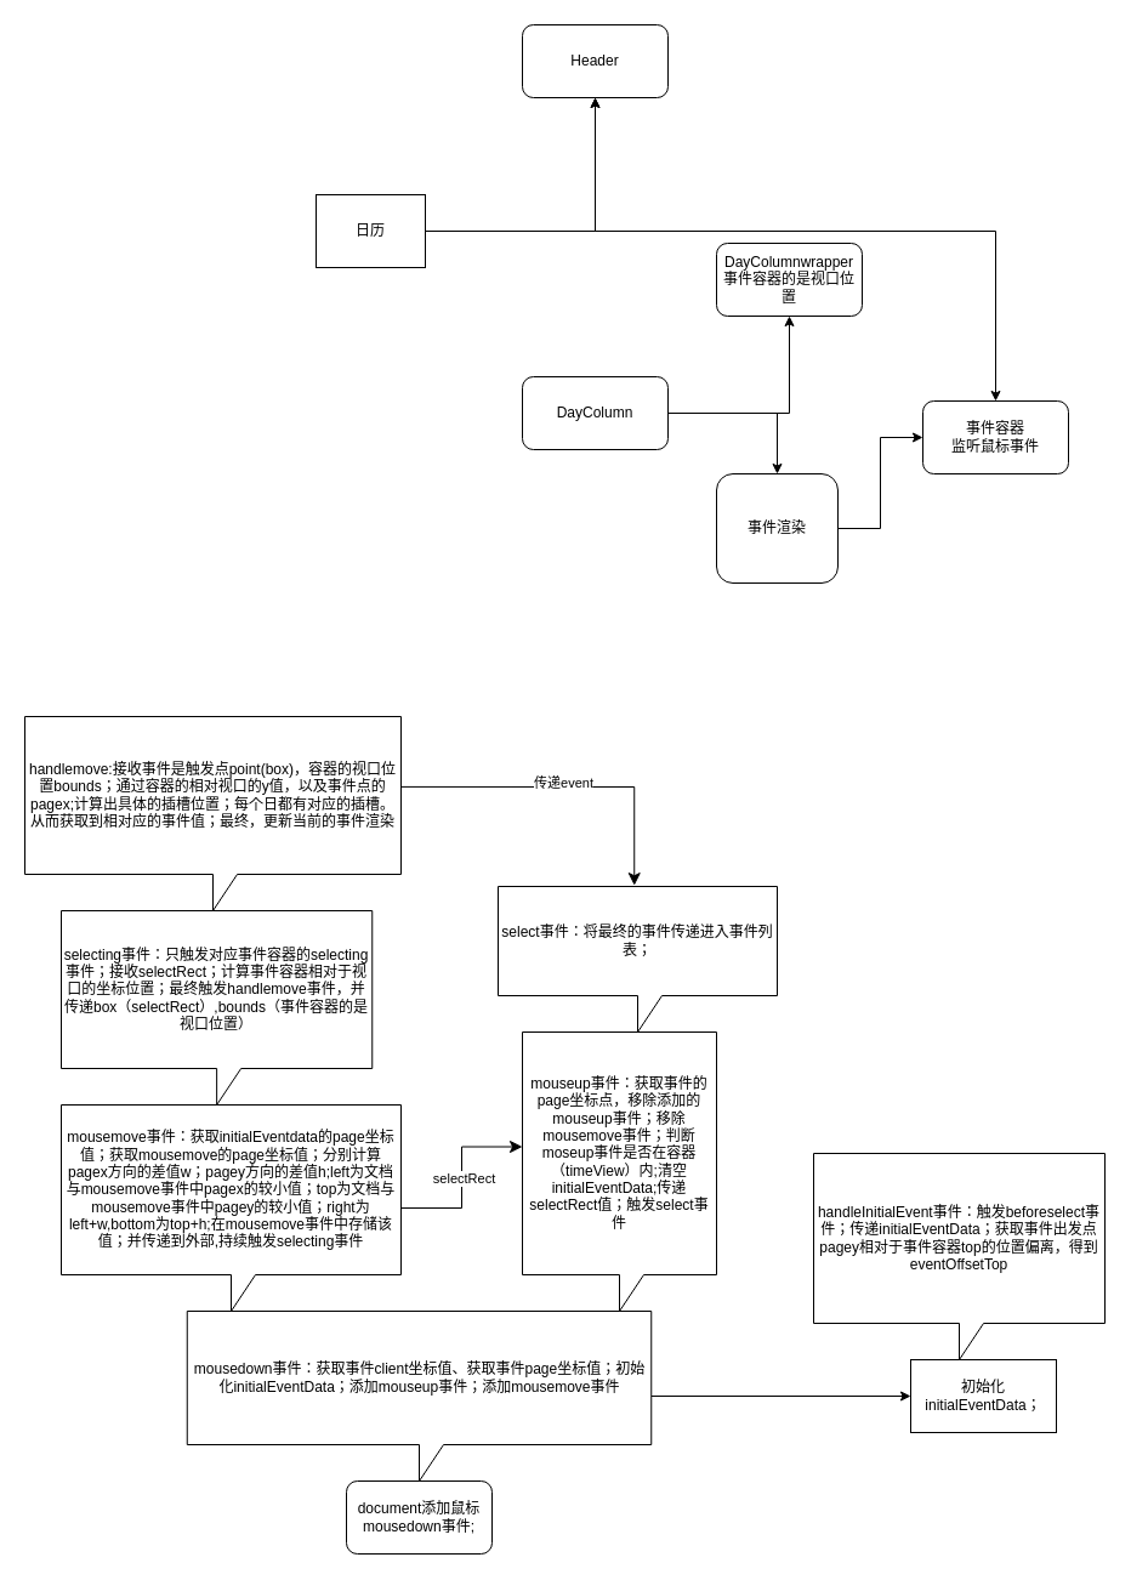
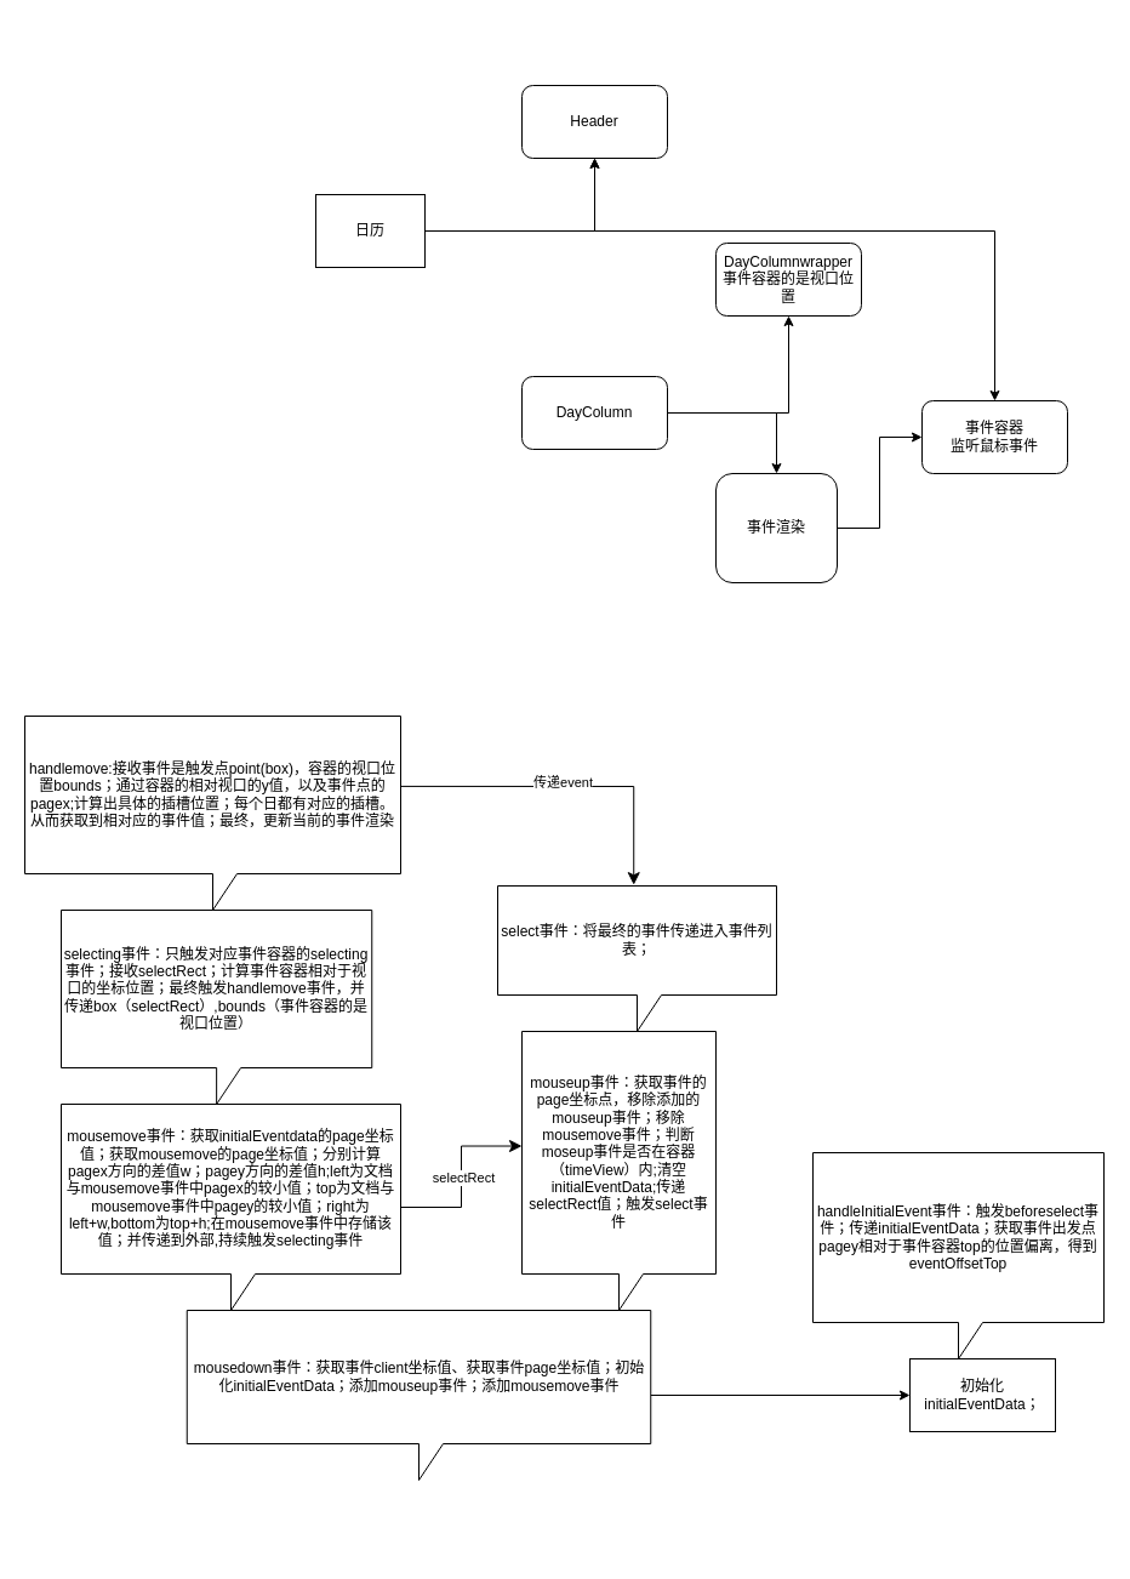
- <mxCell id="6" value="Header" style="whiteSpace=wrap;html=1;rounded=1;" parent="1" vertex="1"><mxGeometry x="430" y="20" width="120" height="60" as="geometry" /></mxCell>
+ <mxCell id="6" value="Header" style="whiteSpace=wrap;html=1;rounded=1;" parent="1" vertex="1"><mxGeometry x="430" y="70" width="120" height="60" as="geometry" /></mxCell>
- <mxCell id="14" value="document添加鼠标mousedown事件;" style="rounded=1;whiteSpace=wrap;html=1;" vertex="1" parent="1"><mxGeometry x="285" y="1220" width="120" height="60" as="geometry" /></mxCell>
